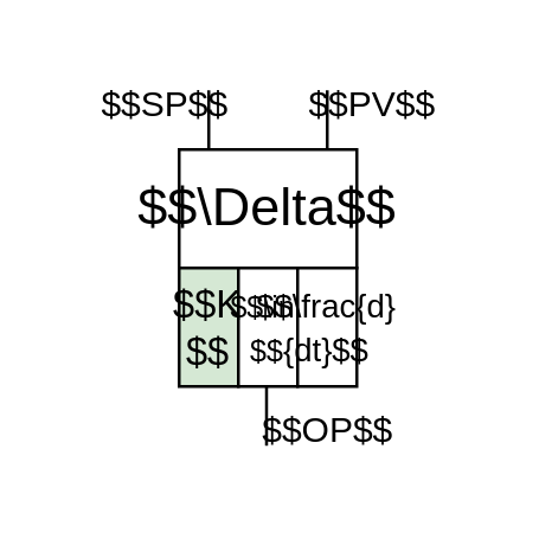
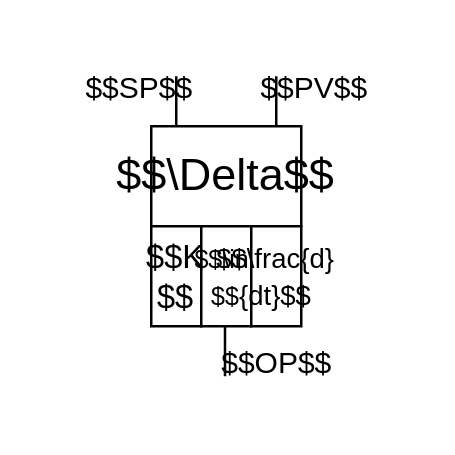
- <mxCell id="5" value="&lt;font style=&quot;font-size: 13px;&quot;&gt;$$K&lt;br&gt;$$&lt;/font&gt;" style="rounded=0;whiteSpace=wrap;html=1;movable=1;resizable=1;rotatable=1;deletable=1;editable=1;locked=0;connectable=1;fillColor=#d5e8d4;" vertex="1" parent="3"><mxGeometry y="40" width="20" height="40" as="geometry" /></mxCell>
+ <mxCell id="5" value="&lt;font style=&quot;font-size: 13px;&quot;&gt;$$K&lt;br&gt;$$&lt;/font&gt;" style="rounded=0;whiteSpace=wrap;html=1;movable=1;resizable=1;rotatable=1;deletable=1;editable=1;locked=0;connectable=1;" vertex="1" parent="3"><mxGeometry y="40" width="20" height="40" as="geometry" /></mxCell>
